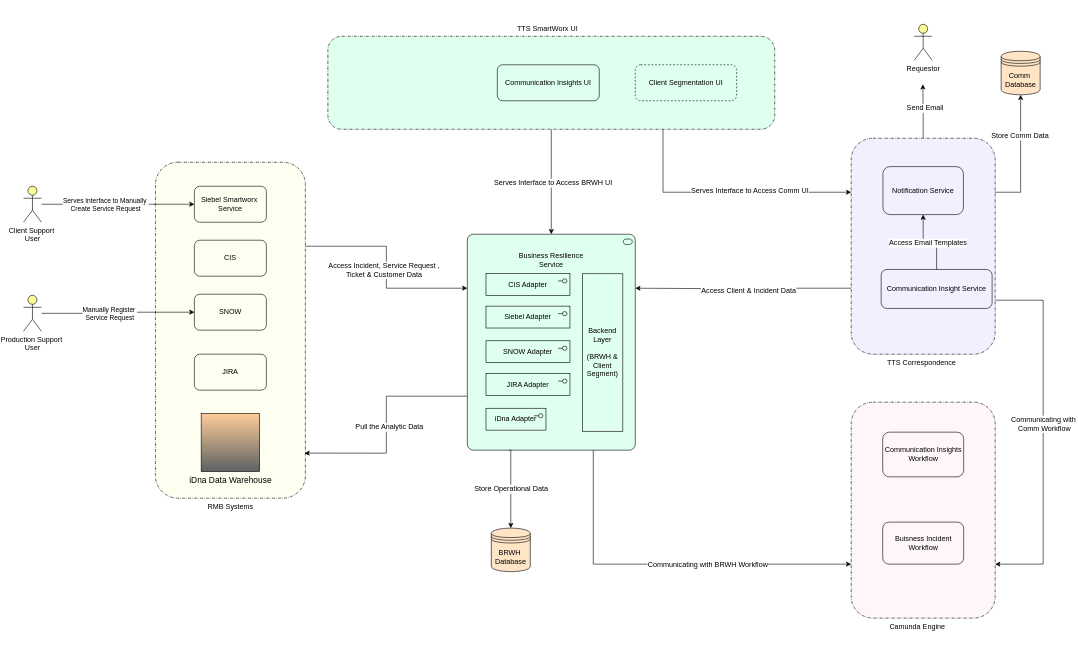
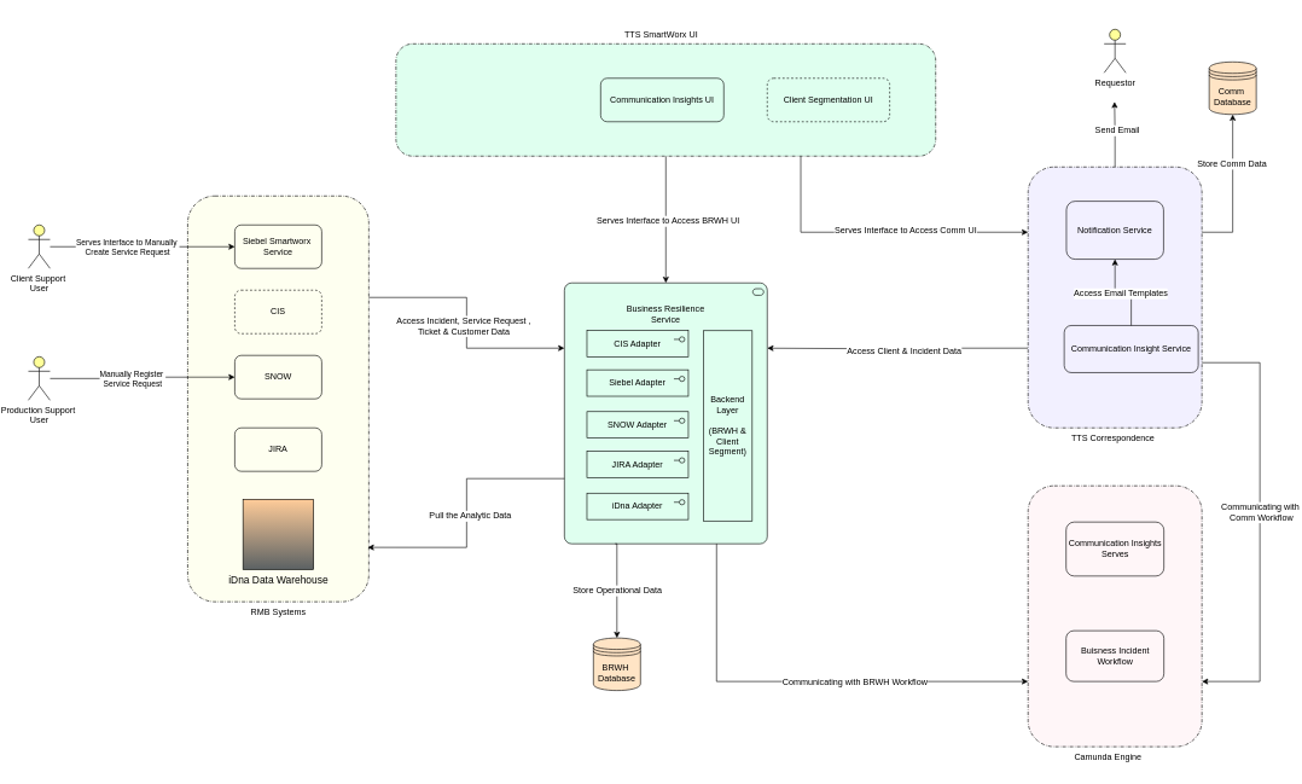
- <mxCell id="14" value="CIS" style="rounded=1;whiteSpace=wrap;html=1;strokeColor=default;align=center;verticalAlign=middle;fontFamily=Helvetica;fontSize=12;fontColor=default;fillColor=none;" vertex="1" parent="1"><mxGeometry x="305" y="400" width="120" height="60" as="geometry" /></mxCell>
+ <mxCell id="14" value="CIS" style="rounded=1;whiteSpace=wrap;html=1;strokeColor=default;align=center;verticalAlign=middle;fontFamily=Helvetica;fontSize=12;fontColor=default;fillColor=none;dashed=1;" vertex="1" parent="1"><mxGeometry x="305" y="400" width="120" height="60" as="geometry" /></mxCell>
- <mxCell id="24" value="iDna Adapter" style="html=1;outlineConnect=0;whiteSpace=wrap;fillColor=none;shape=mxgraph.archimate3.application;appType=interface;archiType=square;" parent="18" vertex="1"><mxGeometry x="31.111" y="290.128" width="100" height="36.482" as="geometry" /></mxCell>
+ <mxCell id="24" value="iDna Adapter" style="html=1;outlineConnect=0;whiteSpace=wrap;fillColor=none;shape=mxgraph.archimate3.application;appType=interface;archiType=square;" parent="18" vertex="1"><mxGeometry x="31.111" y="290.128" width="140" height="36.482" as="geometry" /></mxCell>
- <mxCell id="30" value="Communication Insights Workflow" style="rounded=1;whiteSpace=wrap;html=1;fillColor=none;" vertex="1" parent="27"><mxGeometry x="52.5" y="50" width="135" height="74.5" as="geometry" /></mxCell>
+ <mxCell id="30" value="Communication Insights Serves" style="rounded=1;whiteSpace=wrap;html=1;fillColor=none;" vertex="1" parent="27"><mxGeometry x="52.5" y="50" width="135" height="74.5" as="geometry" /></mxCell>
